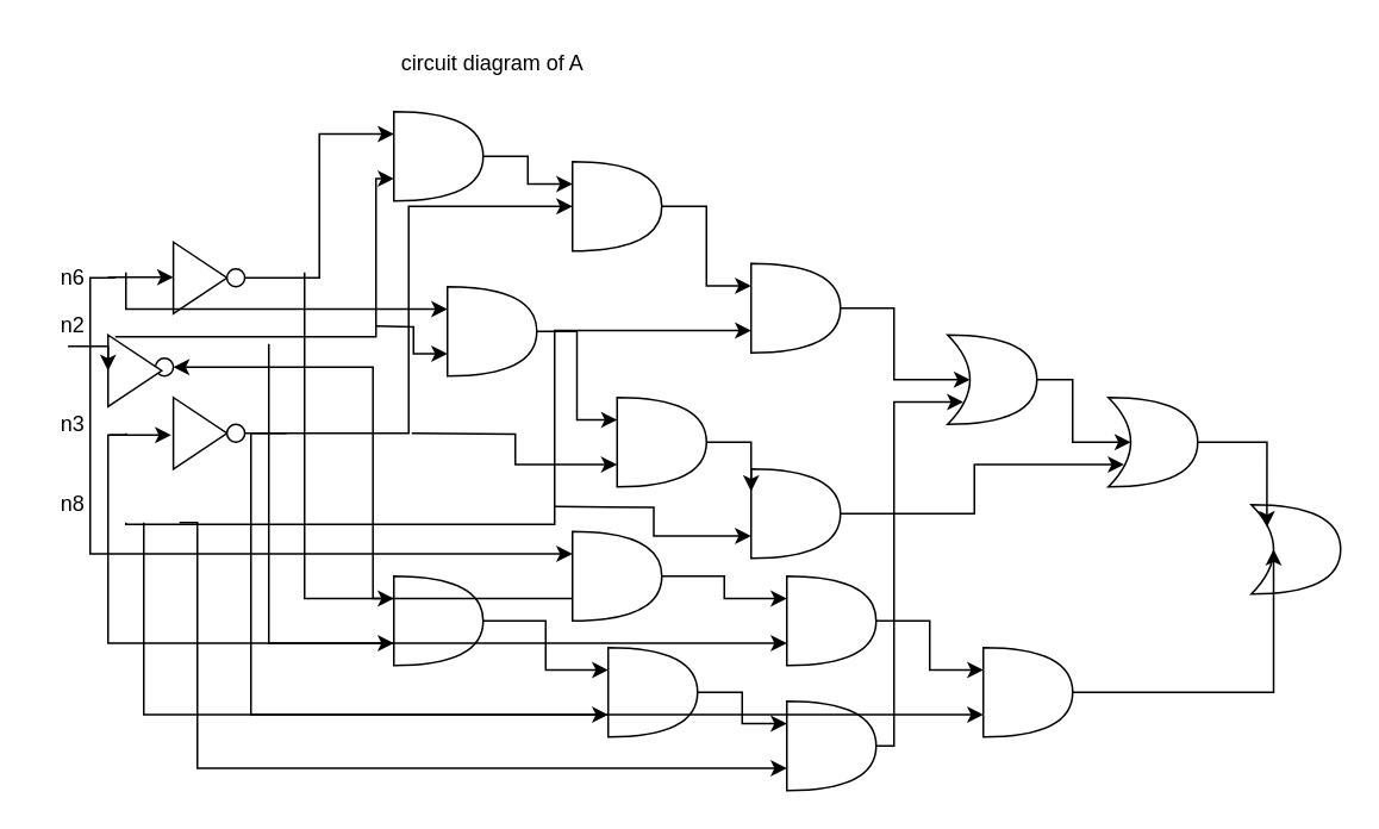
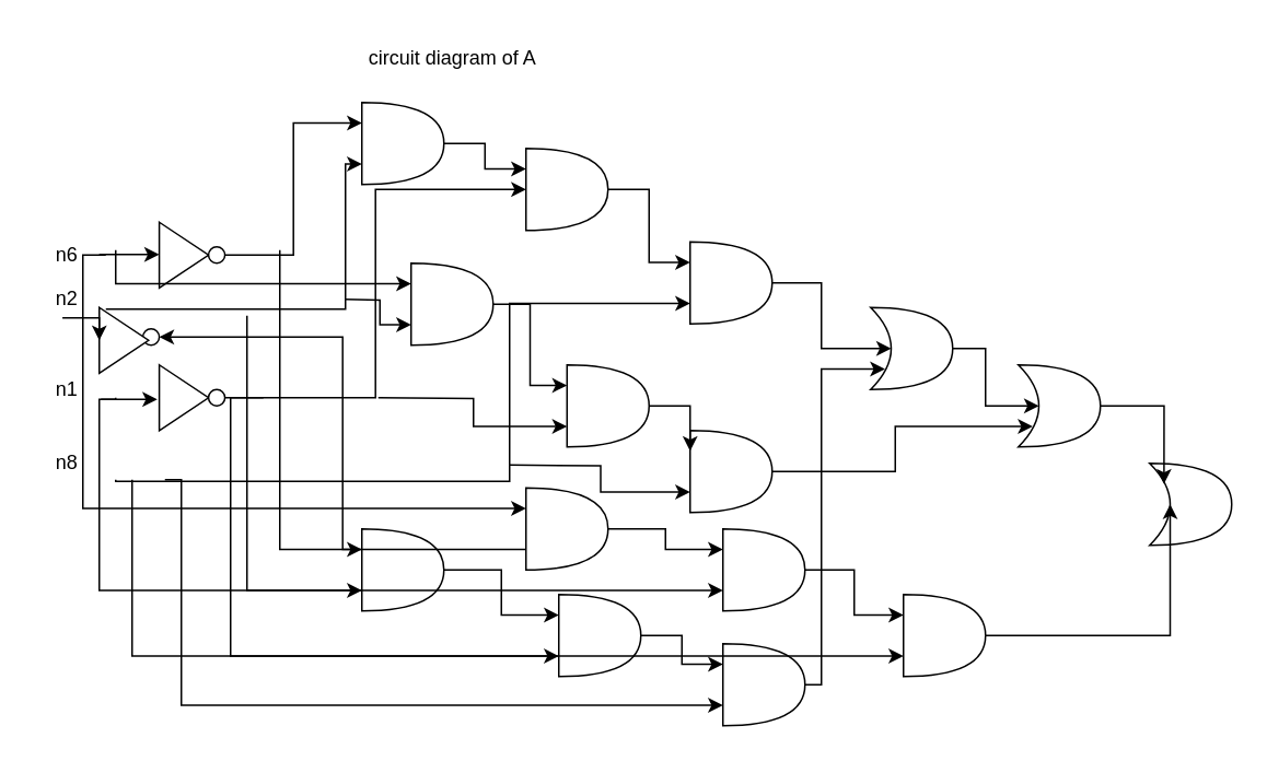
- <mxCell id="12" value="n3" style="text;html=1;align=center;verticalAlign=middle;resizable=0;points=[];autosize=1;strokeColor=none;fillColor=none;" parent="1" vertex="1"><mxGeometry x="20" y="222" width="40" height="30" as="geometry" /></mxCell>
+ <mxCell id="12" value="n1" style="text;html=1;align=center;verticalAlign=middle;resizable=0;points=[];autosize=1;strokeColor=none;fillColor=none;" parent="1" vertex="1"><mxGeometry x="20" y="222" width="40" height="30" as="geometry" /></mxCell>
